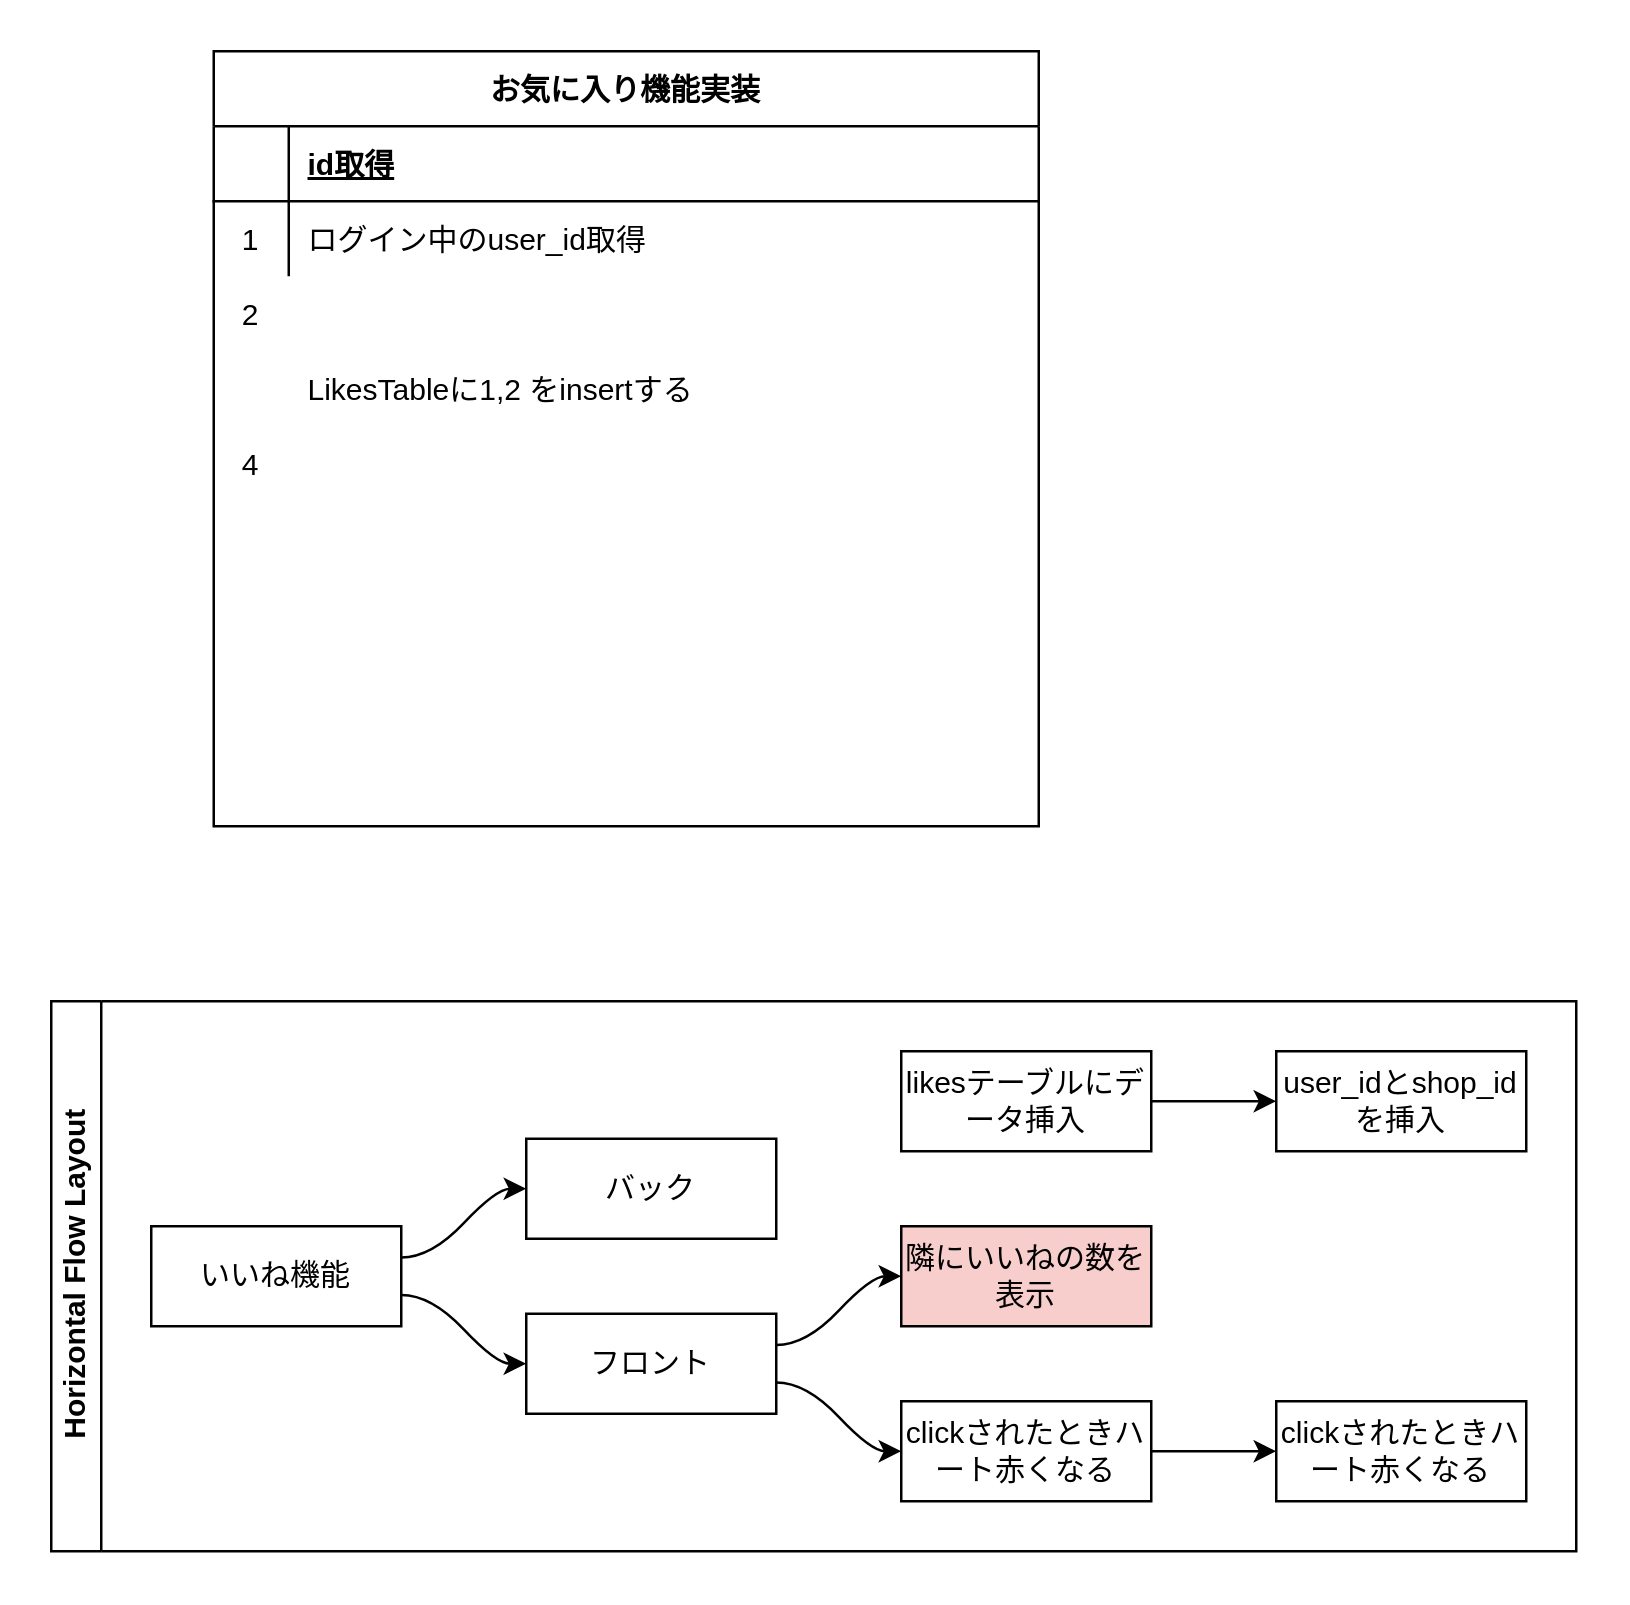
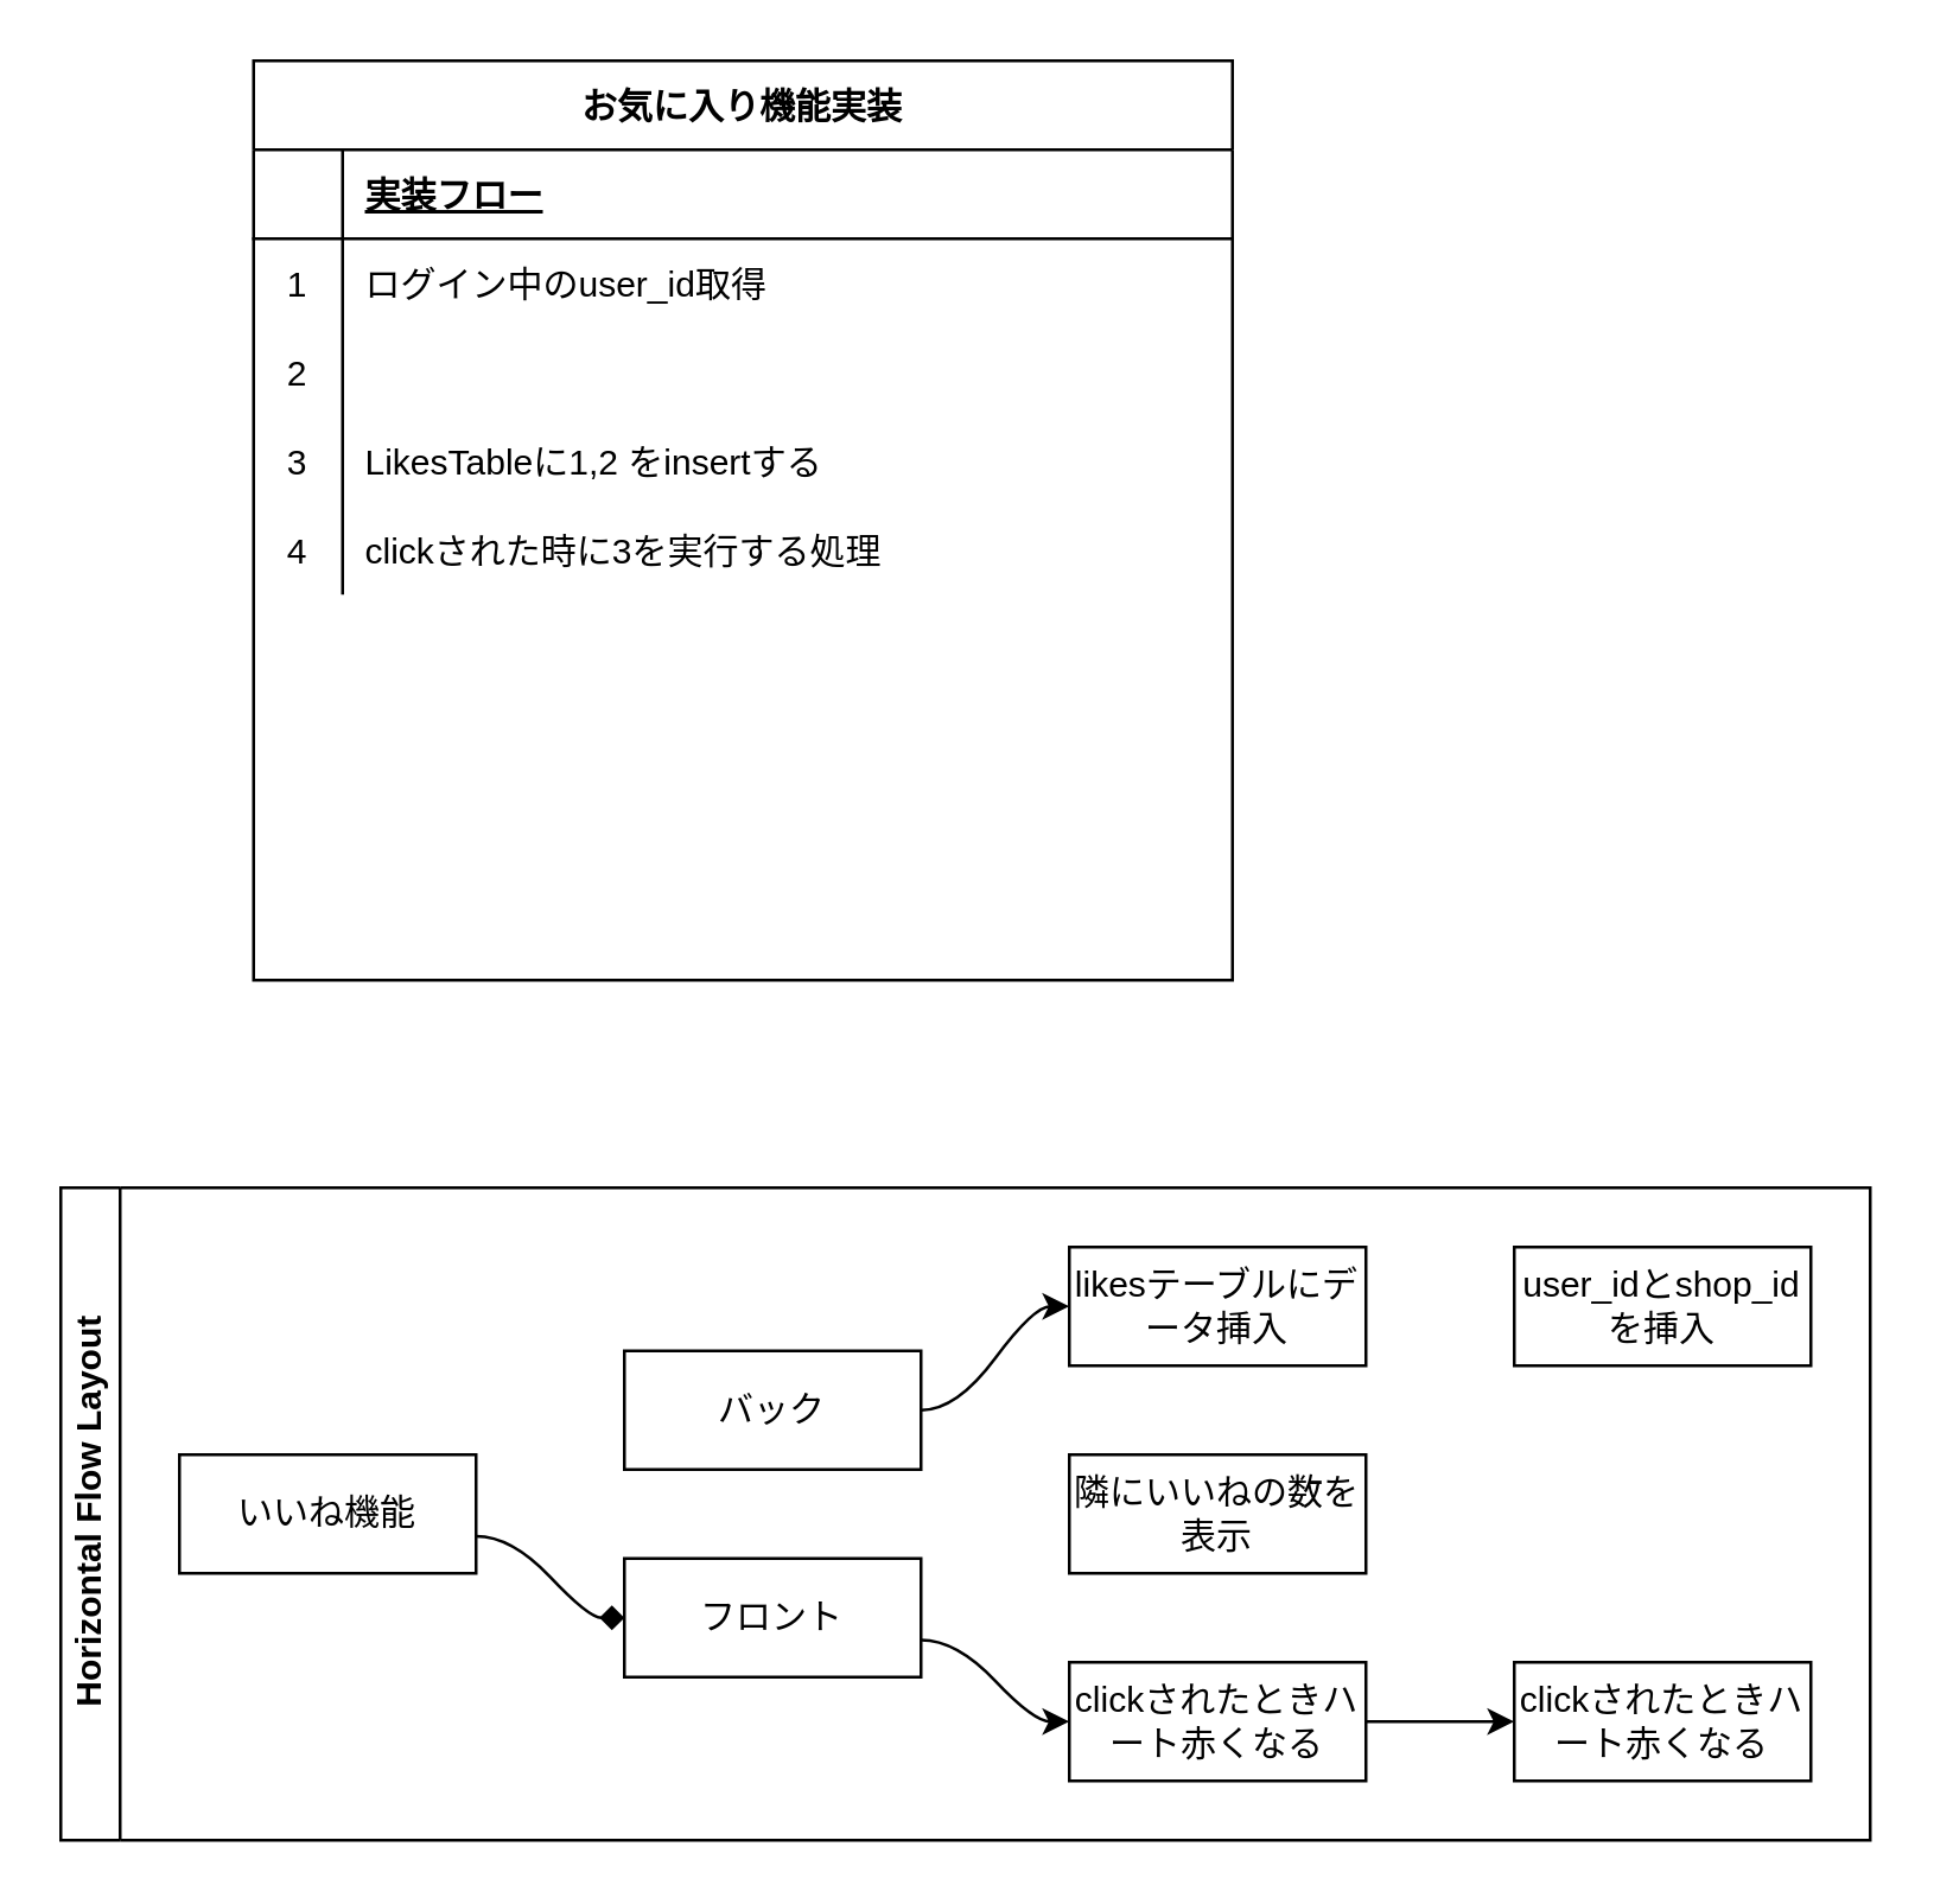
- <mxCell id="5" value="id取得" style="shape=partialRectangle;connectable=0;fillColor=none;top=0;left=0;bottom=0;right=0;align=left;spacingLeft=6;fontStyle=5;overflow=hidden;" parent="3" vertex="1"><mxGeometry x="30" width="300" height="30" as="geometry" /></mxCell>
+ <mxCell id="5" value="実装フロー" style="shape=partialRectangle;connectable=0;fillColor=none;top=0;left=0;bottom=0;right=0;align=left;spacingLeft=6;fontStyle=5;overflow=hidden;" parent="3" vertex="1"><mxGeometry x="30" width="300" height="30" as="geometry" /></mxCell>
+ <mxCell id="12" value="3" style="shape=partialRectangle;connectable=0;fillColor=none;top=0;left=0;bottom=0;right=0;editable=1;overflow=hidden;" parent="11" vertex="1"><mxGeometry width="30" height="30" as="geometry" /></mxCell>
+ <mxCell id="16" value="clickされた時に3を実行する処理" style="shape=partialRectangle;connectable=0;fillColor=none;top=0;left=0;bottom=0;right=0;align=left;spacingLeft=6;overflow=hidden;" parent="14" vertex="1"><mxGeometry x="30" width="300" height="30" as="geometry" /></mxCell>
- <mxCell id="31" value="" style="html=1;curved=1;noEdgeStyle=1;orthogonal=1;" edge="1" target="32" source="26" parent="19"><mxGeometry relative="1" as="geometry"><mxPoint x="415" y="575" as="sourcePoint" /><Array as="points"><mxPoint x="452" y="40" /><mxPoint x="478" y="40" /></Array></mxGeometry></mxCell>
+ <mxCell id="25" value="" style="html=1;curved=1;noEdgeStyle=1;orthogonal=1;" edge="1" target="26" source="23" parent="19"><mxGeometry relative="1" as="geometry"><mxPoint x="545" y="722.5" as="sourcePoint" /><Array as="points"><mxPoint x="302" y="75" /><mxPoint x="328" y="40" /></Array></mxGeometry></mxCell>
- <mxCell id="24" value="" style="html=1;curved=1;noEdgeStyle=1;orthogonal=1;" edge="1" parent="19" source="20" target="23"><mxGeometry relative="1" as="geometry"><Array as="points"><mxPoint x="152" y="102.5" /><mxPoint x="178" y="75" /></Array></mxGeometry></mxCell>
- <mxCell id="30" value="隣にいいねの数を表示" style="whiteSpace=wrap;html=1;fillColor=#f8cecc;" vertex="1" parent="19"><mxGeometry x="340" y="90" width="100" height="40" as="geometry" /></mxCell>
+ <mxCell id="30" value="隣にいいねの数を表示" style="whiteSpace=wrap;html=1;" vertex="1" parent="19"><mxGeometry x="340" y="90" width="100" height="40" as="geometry" /></mxCell>
- <mxCell id="29" value="" style="html=1;curved=1;noEdgeStyle=1;orthogonal=1;" edge="1" target="30" source="21" parent="19"><mxGeometry relative="1" as="geometry"><mxPoint x="575" y="662.5" as="sourcePoint" /><Array as="points"><mxPoint x="302" y="137.5" /><mxPoint x="328" y="110" /></Array></mxGeometry></mxCell>
- <mxCell id="22" value="" style="html=1;curved=1;noEdgeStyle=1;orthogonal=1;" edge="1" parent="19" source="20" target="21"><mxGeometry relative="1" as="geometry"><Array as="points"><mxPoint x="152" y="117.5" /><mxPoint x="178" y="145" /></Array></mxGeometry></mxCell>
+ <mxCell id="22" value="" style="html=1;curved=1;noEdgeStyle=1;orthogonal=1;endArrow=diamond;" edge="1" parent="19" source="20" target="21"><mxGeometry relative="1" as="geometry"><Array as="points"><mxPoint x="152" y="117.5" /><mxPoint x="178" y="145" /></Array></mxGeometry></mxCell>
